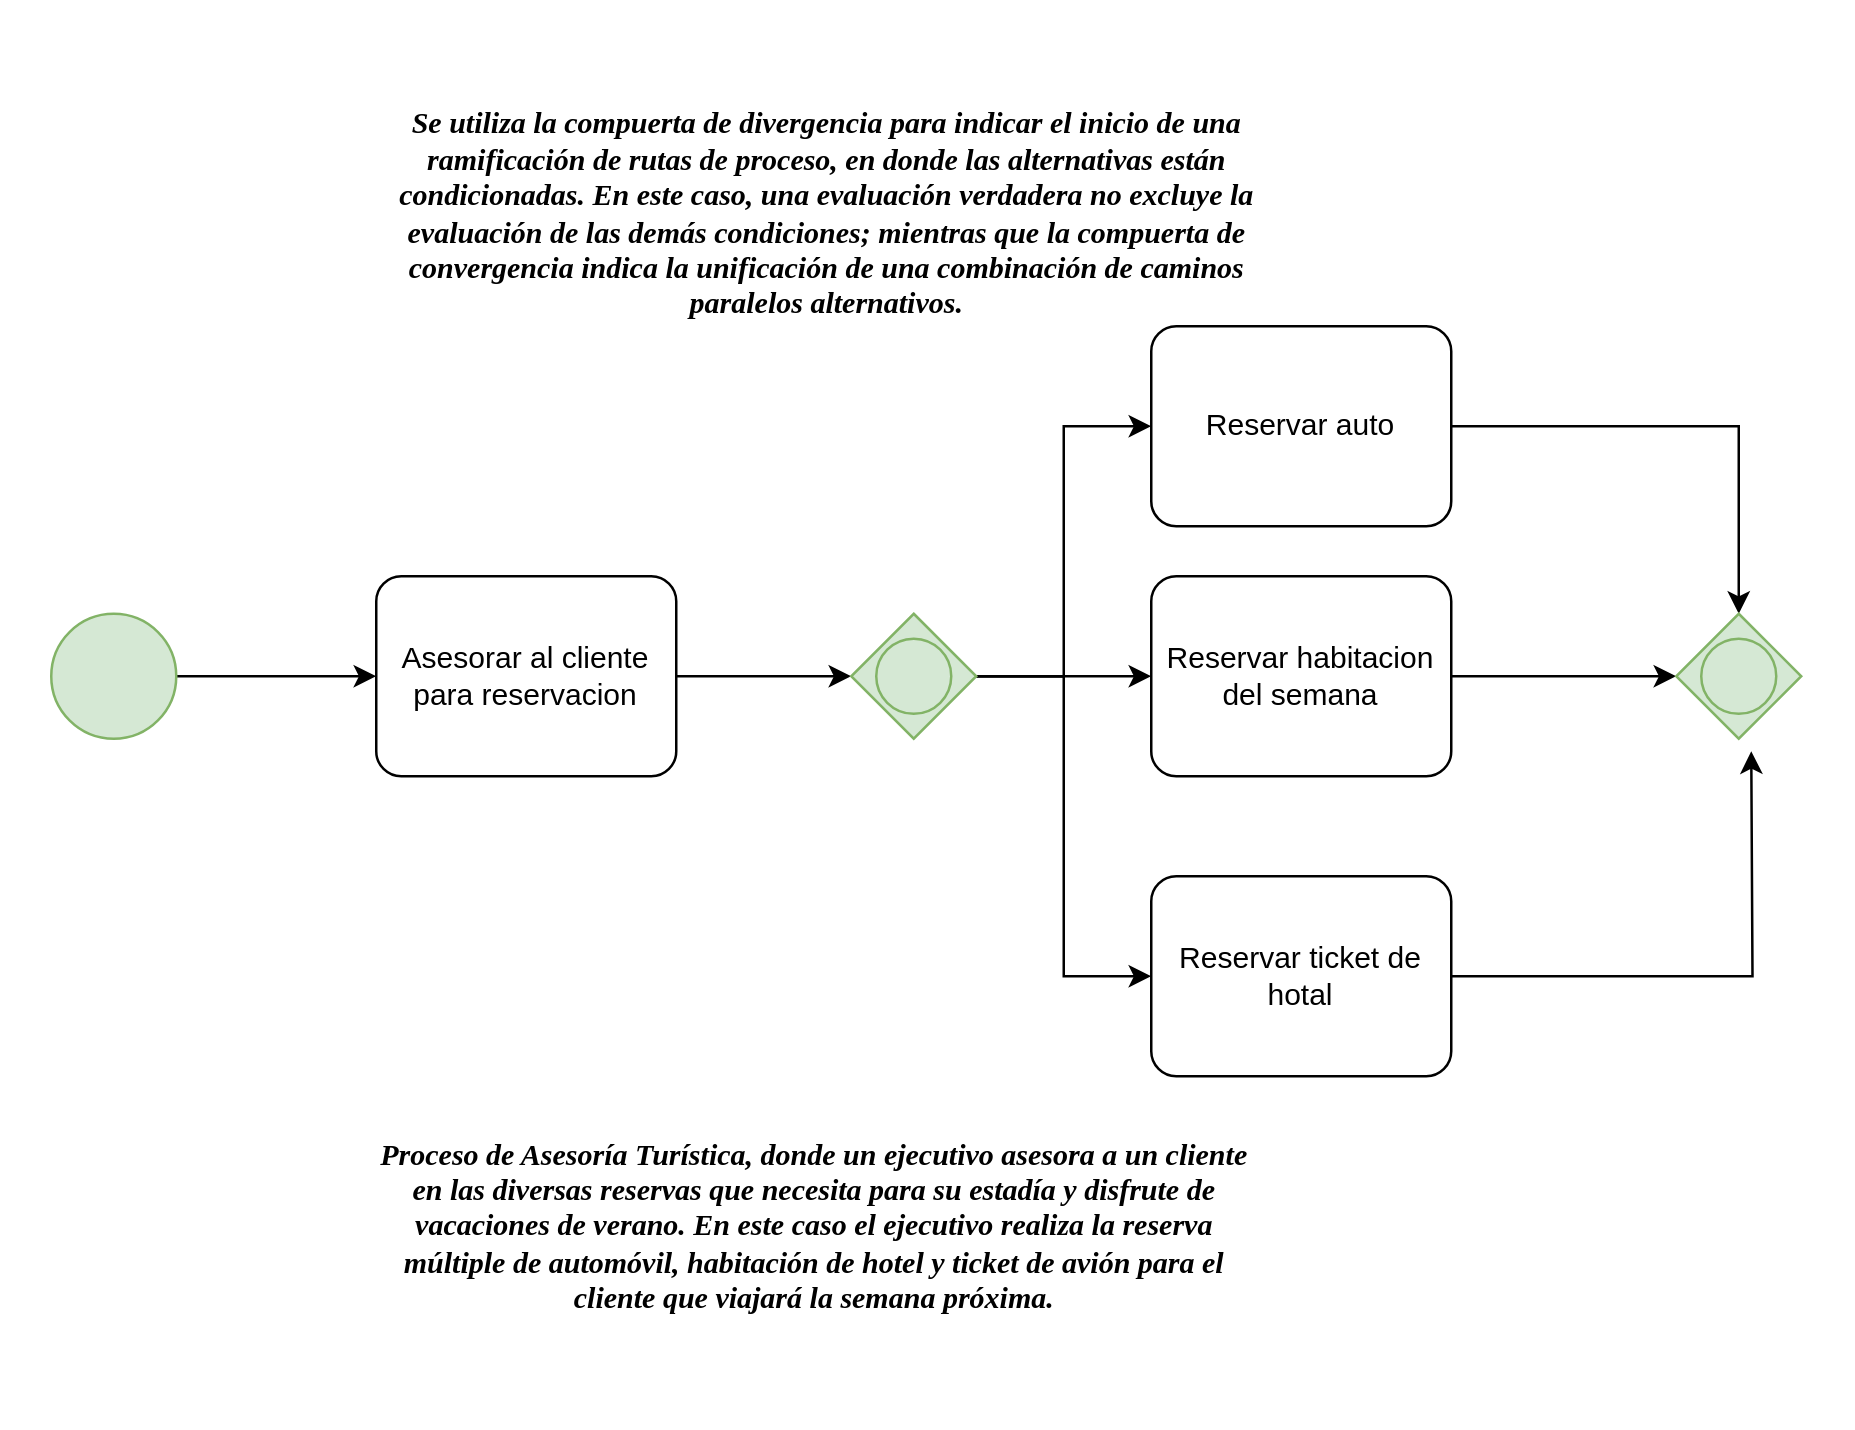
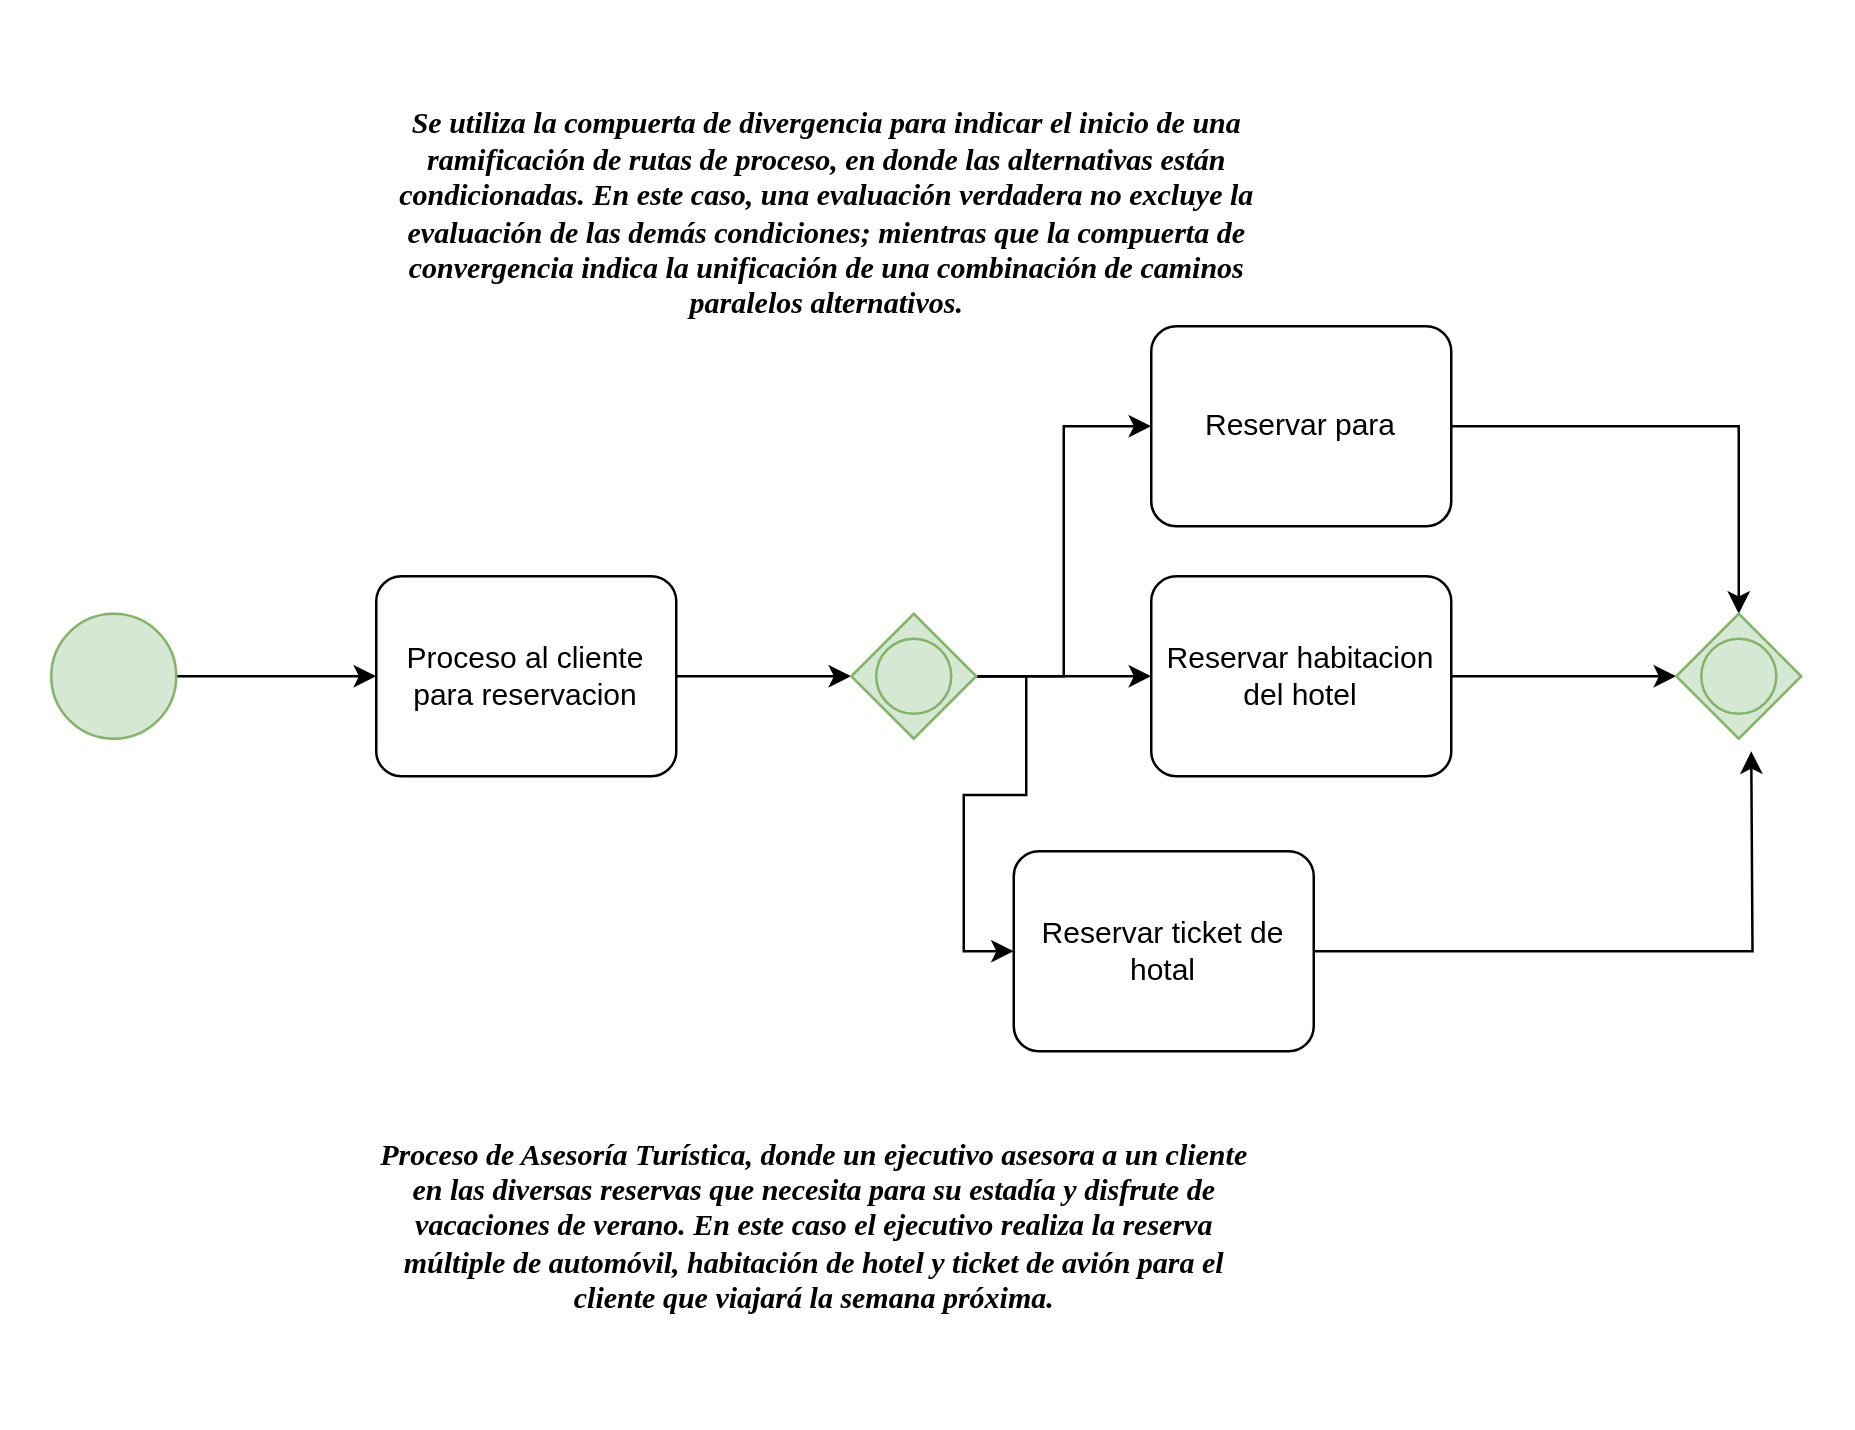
- <mxCell id="13" value="Reservar auto" style="points=[[0.25,0,0],[0.5,0,0],[0.75,0,0],[1,0.25,0],[1,0.5,0],[1,0.75,0],[0.75,1,0],[0.5,1,0],[0.25,1,0],[0,0.75,0],[0,0.5,0],[0,0.25,0]];shape=mxgraph.bpmn.task;whiteSpace=wrap;rectStyle=rounded;size=10;taskMarker=abstract;" vertex="1" parent="1"><mxGeometry x="460" y="130" width="120" height="80" as="geometry" /></mxCell>
+ <mxCell id="13" value="Reservar para" style="points=[[0.25,0,0],[0.5,0,0],[0.75,0,0],[1,0.25,0],[1,0.5,0],[1,0.75,0],[0.75,1,0],[0.5,1,0],[0.25,1,0],[0,0.75,0],[0,0.5,0],[0,0.25,0]];shape=mxgraph.bpmn.task;whiteSpace=wrap;rectStyle=rounded;size=10;taskMarker=abstract;" vertex="1" parent="1"><mxGeometry x="460" y="130" width="120" height="80" as="geometry" /></mxCell>
- <mxCell id="5" value="Asesorar al cliente para reservacion" style="points=[[0.25,0,0],[0.5,0,0],[0.75,0,0],[1,0.25,0],[1,0.5,0],[1,0.75,0],[0.75,1,0],[0.5,1,0],[0.25,1,0],[0,0.75,0],[0,0.5,0],[0,0.25,0]];shape=mxgraph.bpmn.task;whiteSpace=wrap;rectStyle=rounded;size=10;taskMarker=abstract;" vertex="1" parent="1"><mxGeometry x="150" y="230" width="120" height="80" as="geometry" /></mxCell>
+ <mxCell id="5" value="Proceso al cliente para reservacion" style="points=[[0.25,0,0],[0.5,0,0],[0.75,0,0],[1,0.25,0],[1,0.5,0],[1,0.75,0],[0.75,1,0],[0.5,1,0],[0.25,1,0],[0,0.75,0],[0,0.5,0],[0,0.25,0]];shape=mxgraph.bpmn.task;whiteSpace=wrap;rectStyle=rounded;size=10;taskMarker=abstract;" vertex="1" parent="1"><mxGeometry x="150" y="230" width="120" height="80" as="geometry" /></mxCell>
- <mxCell id="11" value="Reservar habitacion del semana" style="points=[[0.25,0,0],[0.5,0,0],[0.75,0,0],[1,0.25,0],[1,0.5,0],[1,0.75,0],[0.75,1,0],[0.5,1,0],[0.25,1,0],[0,0.75,0],[0,0.5,0],[0,0.25,0]];shape=mxgraph.bpmn.task;whiteSpace=wrap;rectStyle=rounded;size=10;taskMarker=abstract;" vertex="1" parent="1"><mxGeometry x="460" y="230" width="120" height="80" as="geometry" /></mxCell>
+ <mxCell id="11" value="Reservar habitacion del hotel" style="points=[[0.25,0,0],[0.5,0,0],[0.75,0,0],[1,0.25,0],[1,0.5,0],[1,0.75,0],[0.75,1,0],[0.5,1,0],[0.25,1,0],[0,0.75,0],[0,0.5,0],[0,0.25,0]];shape=mxgraph.bpmn.task;whiteSpace=wrap;rectStyle=rounded;size=10;taskMarker=abstract;" vertex="1" parent="1"><mxGeometry x="460" y="230" width="120" height="80" as="geometry" /></mxCell>
- <mxCell id="9" value="Reservar ticket de hotal" style="points=[[0.25,0,0],[0.5,0,0],[0.75,0,0],[1,0.25,0],[1,0.5,0],[1,0.75,0],[0.75,1,0],[0.5,1,0],[0.25,1,0],[0,0.75,0],[0,0.5,0],[0,0.25,0]];shape=mxgraph.bpmn.task;whiteSpace=wrap;rectStyle=rounded;size=10;taskMarker=abstract;" vertex="1" parent="1"><mxGeometry x="460" y="350" width="120" height="80" as="geometry" /></mxCell>
+ <mxCell id="9" value="Reservar ticket de hotal" style="points=[[0.25,0,0],[0.5,0,0],[0.75,0,0],[1,0.25,0],[1,0.5,0],[1,0.75,0],[0.75,1,0],[0.5,1,0],[0.25,1,0],[0,0.75,0],[0,0.5,0],[0,0.25,0]];shape=mxgraph.bpmn.task;whiteSpace=wrap;rectStyle=rounded;size=10;taskMarker=abstract;" vertex="1" parent="1"><mxGeometry x="405" y="340" width="120" height="80" as="geometry" /></mxCell>
